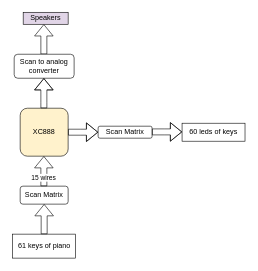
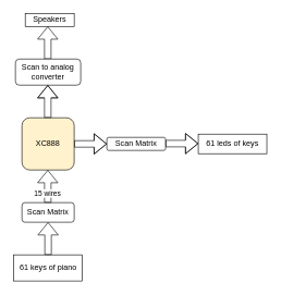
- <mxCell id="15" value="Speakers" style="rounded=0;whiteSpace=wrap;html=1;fillColor=#e1d5e7;" parent="1" vertex="1"><mxGeometry x="38" y="20" width="75" height="20" as="geometry" /></mxCell>
+ <mxCell id="15" value="Speakers" style="rounded=0;whiteSpace=wrap;html=1;" parent="1" vertex="1"><mxGeometry x="38" y="20" width="75" height="20" as="geometry" /></mxCell>
- <mxCell id="14" value="60 leds of keys" style="rounded=0;whiteSpace=wrap;html=1;" parent="1" vertex="1"><mxGeometry x="303" y="205" width="105" height="30" as="geometry" /></mxCell>
+ <mxCell id="14" value="61 leds of keys" style="rounded=0;whiteSpace=wrap;html=1;" parent="1" vertex="1"><mxGeometry x="303" y="205" width="105" height="30" as="geometry" /></mxCell>
